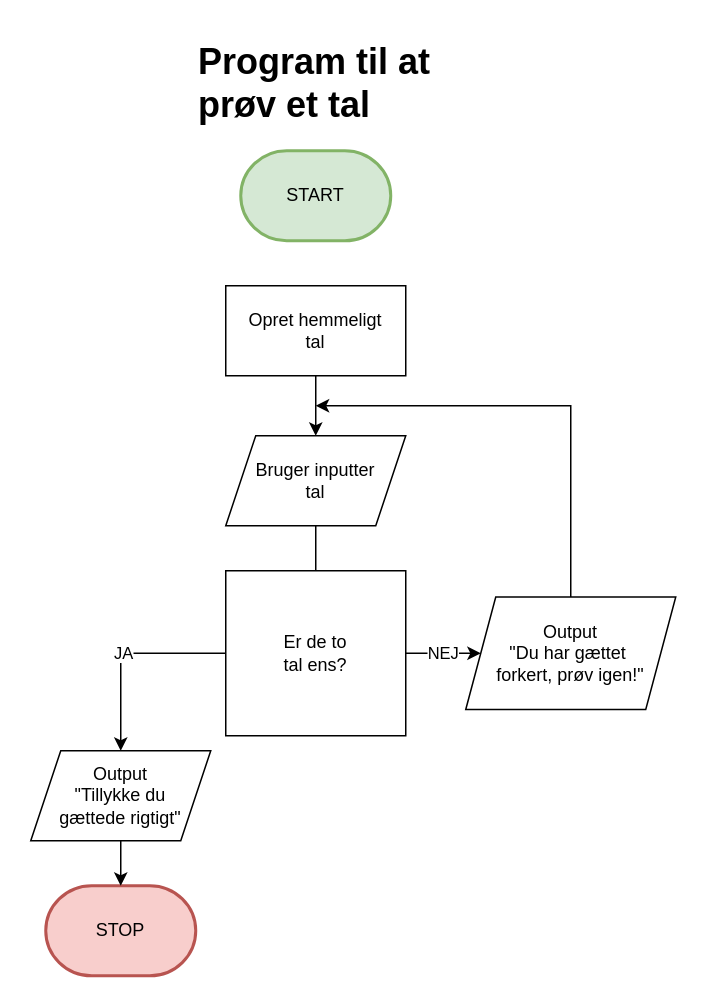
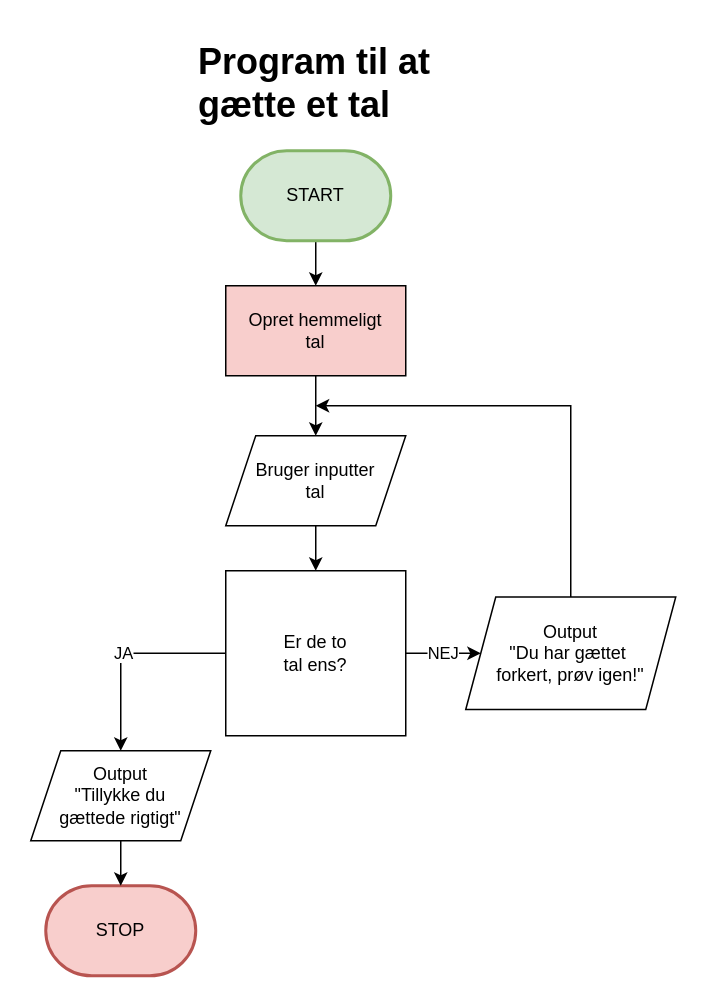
- <mxCell id="2" value="&lt;h1 style=&quot;margin-top: 0px;&quot;&gt;Program til at prøv et tal&lt;br&gt;&lt;/h1&gt;" style="text;html=1;whiteSpace=wrap;overflow=hidden;rounded=0;" vertex="1" parent="1"><mxGeometry x="130" y="20" width="180" height="90" as="geometry" /></mxCell>
+ <mxCell id="2" value="&lt;h1 style=&quot;margin-top: 0px;&quot;&gt;Program til at gætte et tal&lt;br&gt;&lt;/h1&gt;" style="text;html=1;whiteSpace=wrap;overflow=hidden;rounded=0;" vertex="1" parent="1"><mxGeometry x="130" y="20" width="180" height="90" as="geometry" /></mxCell>
+ <mxCell id="12" style="edgeStyle=orthogonalEdgeStyle;rounded=0;orthogonalLoop=1;jettySize=auto;html=1;entryX=0.5;entryY=0;entryDx=0;entryDy=0;" edge="1" parent="1" source="13" target="4"><mxGeometry relative="1" as="geometry" /></mxCell>
- <mxCell id="4" value="&lt;div&gt;Opret hemmeligt&lt;/div&gt;&lt;div&gt;tal&lt;br&gt;&lt;/div&gt;" style="whiteSpace=wrap;html=1;" vertex="1" parent="1"><mxGeometry x="150" y="190" width="120" height="60" as="geometry" /></mxCell>
+ <mxCell id="4" value="&lt;div&gt;Opret hemmeligt&lt;/div&gt;&lt;div&gt;tal&lt;br&gt;&lt;/div&gt;" style="whiteSpace=wrap;html=1;fillColor=#f8cecc;" vertex="1" parent="1"><mxGeometry x="150" y="190" width="120" height="60" as="geometry" /></mxCell>
- <mxCell id="5" value="" style="edgeStyle=orthogonalEdgeStyle;rounded=0;orthogonalLoop=1;jettySize=auto;html=1;endArrow=none;" edge="1" parent="1" source="6" target="9"><mxGeometry relative="1" as="geometry" /></mxCell>
+ <mxCell id="5" value="" style="edgeStyle=orthogonalEdgeStyle;rounded=0;orthogonalLoop=1;jettySize=auto;html=1;" edge="1" parent="1" source="6" target="9"><mxGeometry relative="1" as="geometry" /></mxCell>
